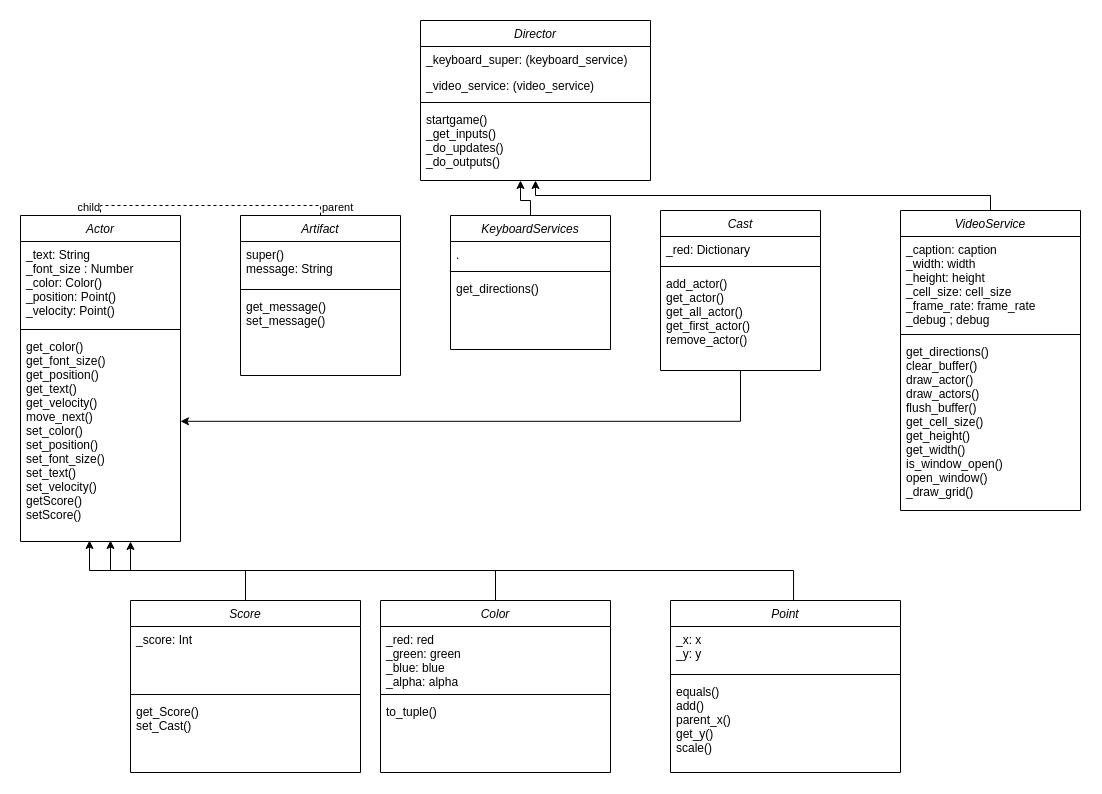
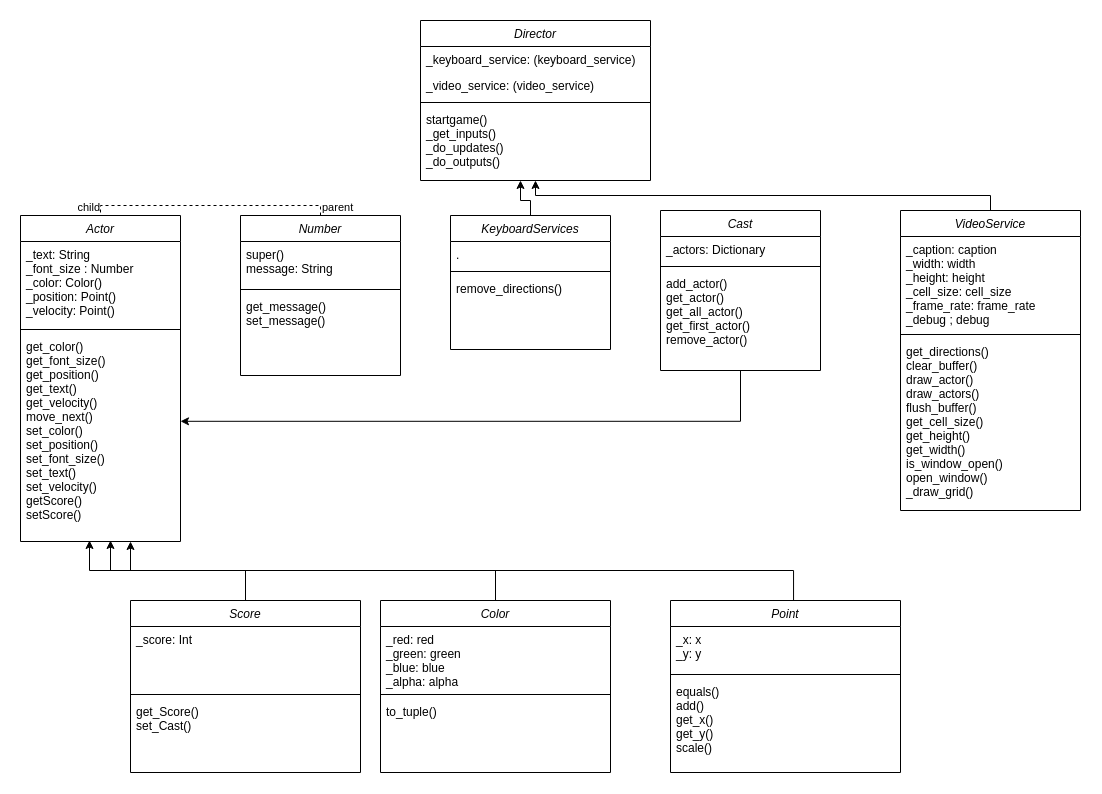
- <mxCell id="3" value="_keyboard_super: (keyboard_service)" style="text;align=left;verticalAlign=top;spacingLeft=4;spacingRight=4;overflow=hidden;rotatable=0;points=[[0,0.5],[1,0.5]];portConstraint=eastwest;" parent="2" vertex="1"><mxGeometry y="26" width="230" height="26" as="geometry" /></mxCell>
+ <mxCell id="3" value="_keyboard_service: (keyboard_service)" style="text;align=left;verticalAlign=top;spacingLeft=4;spacingRight=4;overflow=hidden;rotatable=0;points=[[0,0.5],[1,0.5]];portConstraint=eastwest;" parent="2" vertex="1"><mxGeometry y="26" width="230" height="26" as="geometry" /></mxCell>
- <mxCell id="11" value="Artifact" style="swimlane;fontStyle=2;align=center;verticalAlign=top;childLayout=stackLayout;horizontal=1;startSize=26;horizontalStack=0;resizeParent=1;resizeLast=0;collapsible=1;marginBottom=0;rounded=0;shadow=0;strokeWidth=1;" vertex="1" parent="1"><mxGeometry x="240" y="215" width="160" height="160" as="geometry"><mxRectangle x="230" y="140" width="160" height="26" as="alternateBounds" /></mxGeometry></mxCell>
+ <mxCell id="11" value="Number" style="swimlane;fontStyle=2;align=center;verticalAlign=top;childLayout=stackLayout;horizontal=1;startSize=26;horizontalStack=0;resizeParent=1;resizeLast=0;collapsible=1;marginBottom=0;rounded=0;shadow=0;strokeWidth=1;" vertex="1" parent="1"><mxGeometry x="240" y="215" width="160" height="160" as="geometry"><mxRectangle x="230" y="140" width="160" height="26" as="alternateBounds" /></mxGeometry></mxCell>
- <mxCell id="16" value="_red: Dictionary" style="text;align=left;verticalAlign=top;spacingLeft=4;spacingRight=4;overflow=hidden;rotatable=0;points=[[0,0.5],[1,0.5]];portConstraint=eastwest;" vertex="1" parent="15"><mxGeometry y="26" width="160" height="26" as="geometry" /></mxCell>
+ <mxCell id="16" value="_actors: Dictionary" style="text;align=left;verticalAlign=top;spacingLeft=4;spacingRight=4;overflow=hidden;rotatable=0;points=[[0,0.5],[1,0.5]];portConstraint=eastwest;" vertex="1" parent="15"><mxGeometry y="26" width="160" height="26" as="geometry" /></mxCell>
- <mxCell id="22" value="get_directions()" style="text;align=left;verticalAlign=top;spacingLeft=4;spacingRight=4;overflow=hidden;rotatable=0;points=[[0,0.5],[1,0.5]];portConstraint=eastwest;" vertex="1" parent="19"><mxGeometry y="60" width="160" height="74" as="geometry" /></mxCell>
+ <mxCell id="22" value="remove_directions()" style="text;align=left;verticalAlign=top;spacingLeft=4;spacingRight=4;overflow=hidden;rotatable=0;points=[[0,0.5],[1,0.5]];portConstraint=eastwest;" vertex="1" parent="19"><mxGeometry y="60" width="160" height="74" as="geometry" /></mxCell>
- <mxCell id="34" value="equals()&#10;add()&#10;parent_x()&#10;get_y()&#10;scale()" style="text;align=left;verticalAlign=top;spacingLeft=4;spacingRight=4;overflow=hidden;rotatable=0;points=[[0,0.5],[1,0.5]];portConstraint=eastwest;" vertex="1" parent="31"><mxGeometry y="78" width="230" height="74" as="geometry" /></mxCell>
+ <mxCell id="34" value="equals()&#10;add()&#10;get_x()&#10;get_y()&#10;scale()" style="text;align=left;verticalAlign=top;spacingLeft=4;spacingRight=4;overflow=hidden;rotatable=0;points=[[0,0.5],[1,0.5]];portConstraint=eastwest;" vertex="1" parent="31"><mxGeometry y="78" width="230" height="74" as="geometry" /></mxCell>
